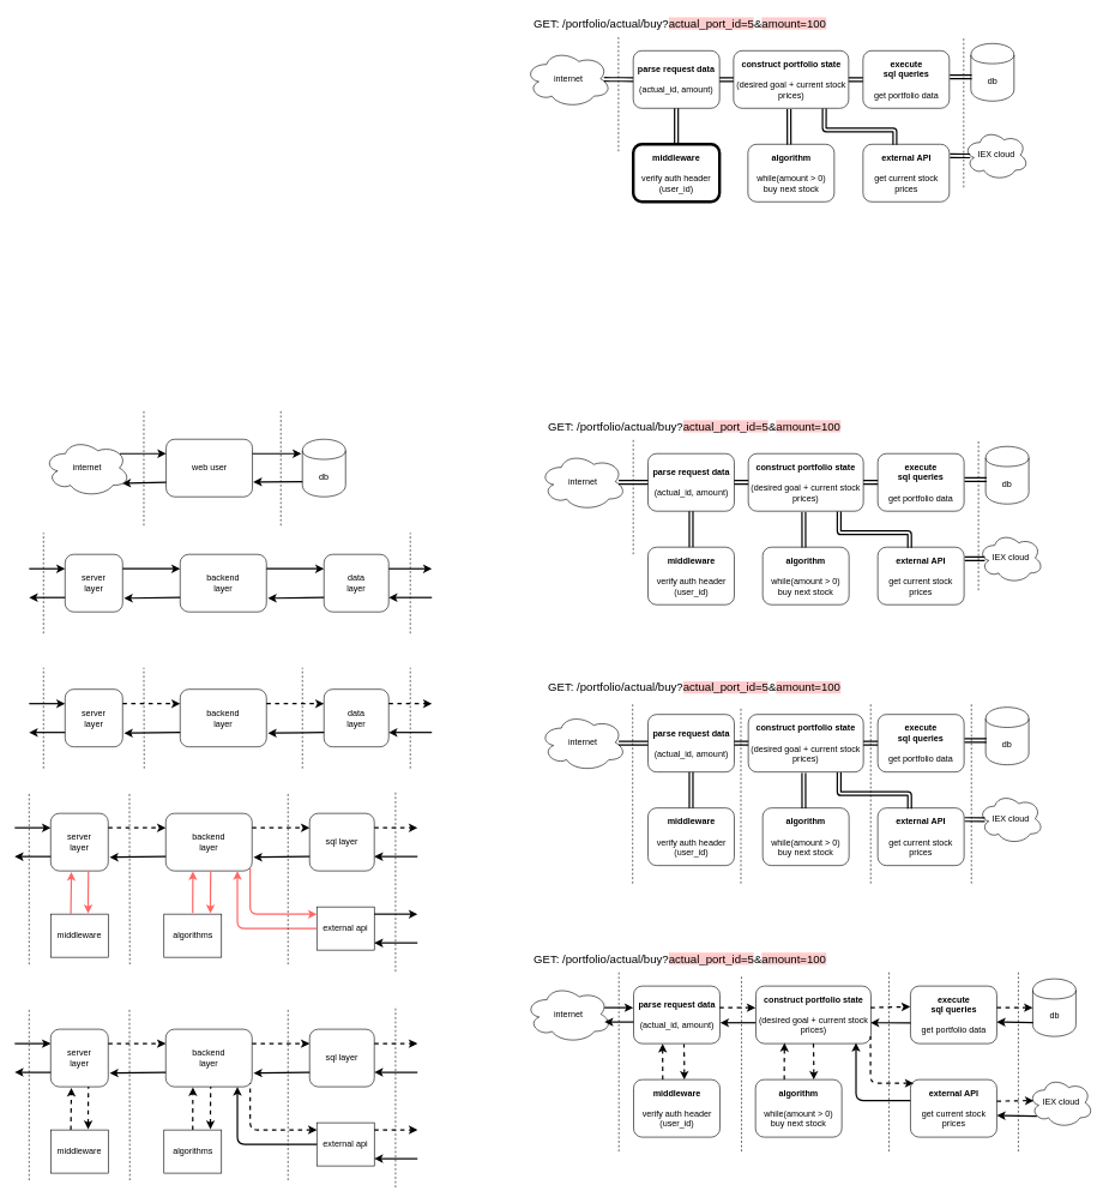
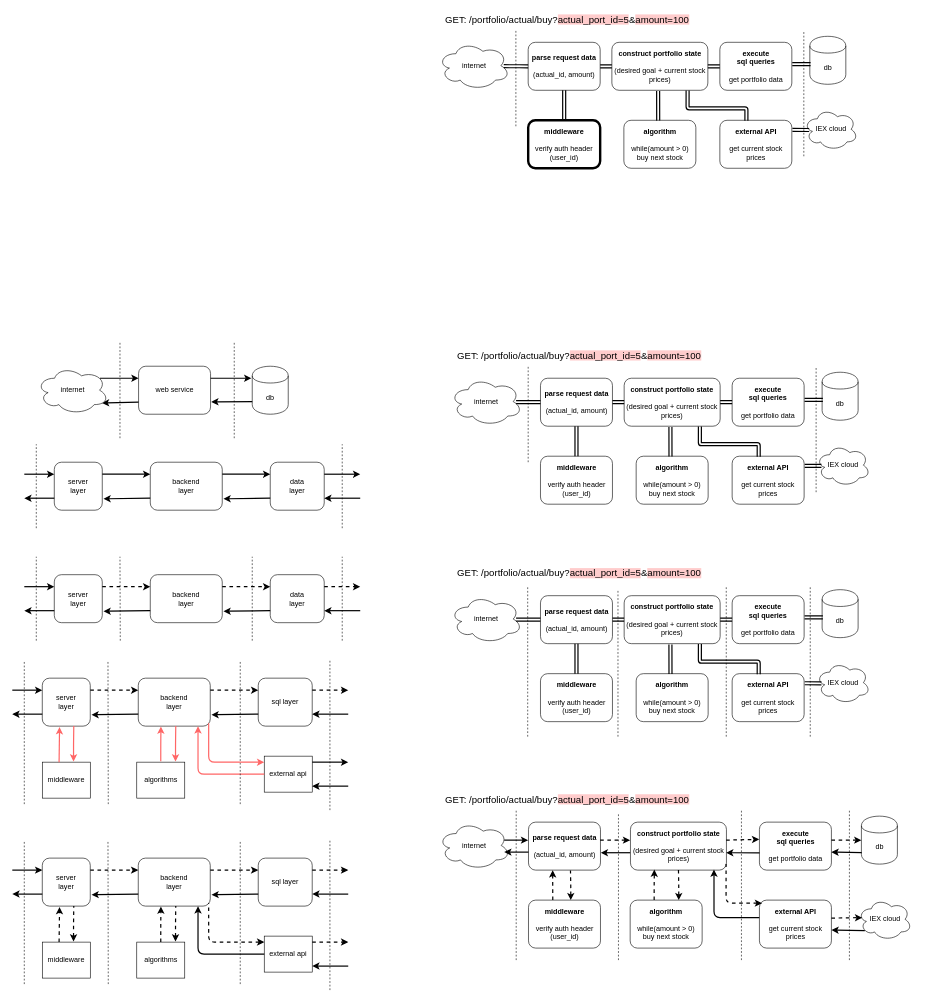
- <mxCell id="4" value="web user" style="rounded=1;whiteSpace=wrap;html=1;" vertex="1" parent="1"><mxGeometry x="230.5" y="610" width="120" height="80" as="geometry" /></mxCell>
+ <mxCell id="4" value="web service" style="rounded=1;whiteSpace=wrap;html=1;" vertex="1" parent="1"><mxGeometry x="230.5" y="610" width="120" height="80" as="geometry" /></mxCell>
